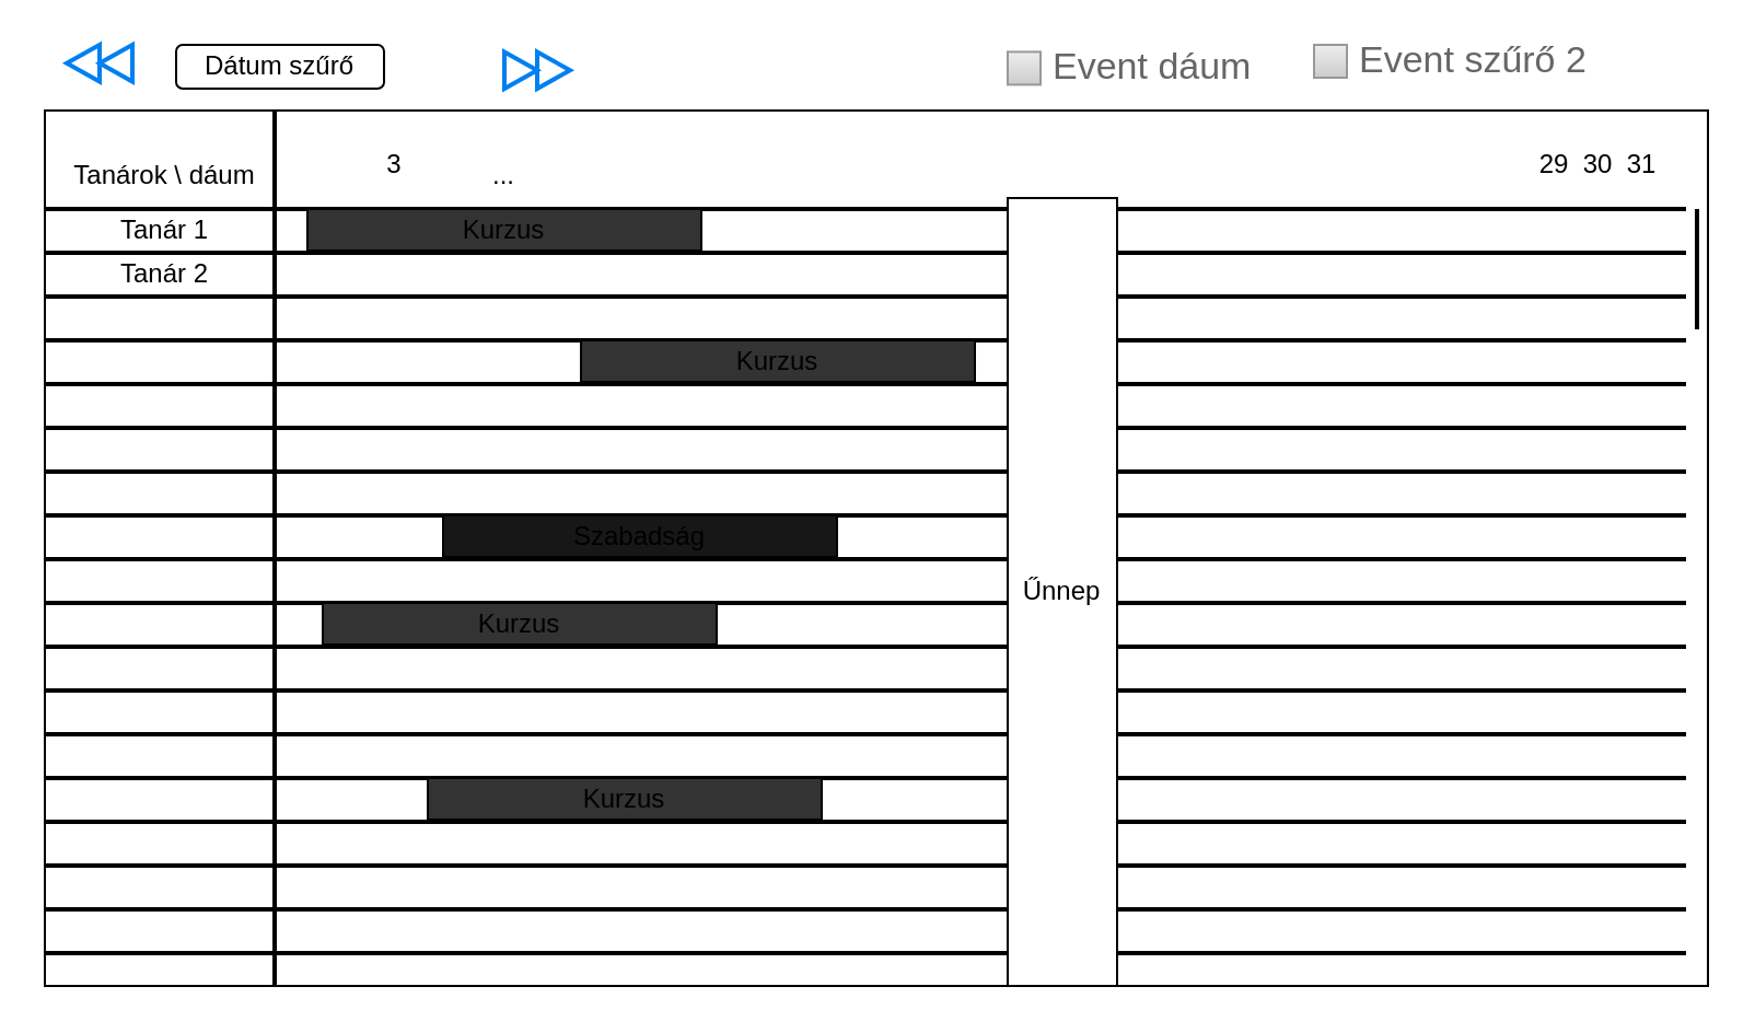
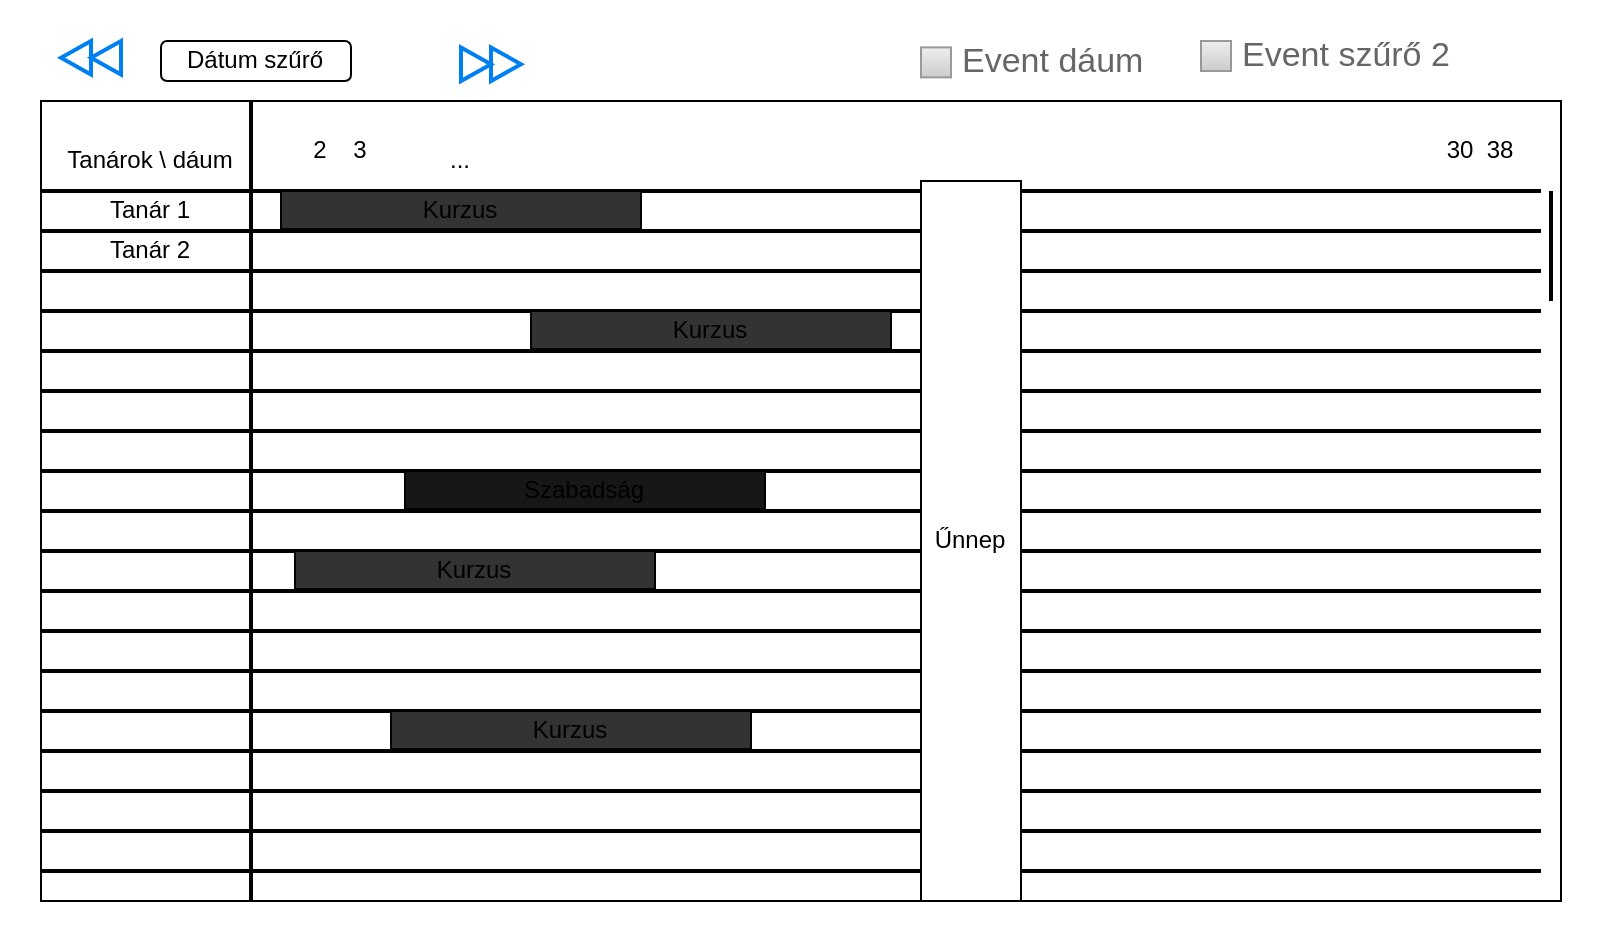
+ <mxCell id="34" value="2" style="text;html=1;align=center;verticalAlign=middle;whiteSpace=wrap;rounded=0;" vertex="1" parent="1"><mxGeometry x="150" y="60" width="20" height="30" as="geometry" /></mxCell>
- <mxCell id="37" value="29" style="text;html=1;align=center;verticalAlign=middle;whiteSpace=wrap;rounded=0;" vertex="1" parent="1"><mxGeometry x="700" y="60" width="20" height="30" as="geometry" /></mxCell>
- <mxCell id="39" value="31" style="text;html=1;align=center;verticalAlign=middle;whiteSpace=wrap;rounded=0;" vertex="1" parent="1"><mxGeometry x="740" y="60" width="20" height="30" as="geometry" /></mxCell>
+ <mxCell id="39" value="38" style="text;html=1;align=center;verticalAlign=middle;whiteSpace=wrap;rounded=0;" vertex="1" parent="1"><mxGeometry x="740" y="60" width="20" height="30" as="geometry" /></mxCell>
